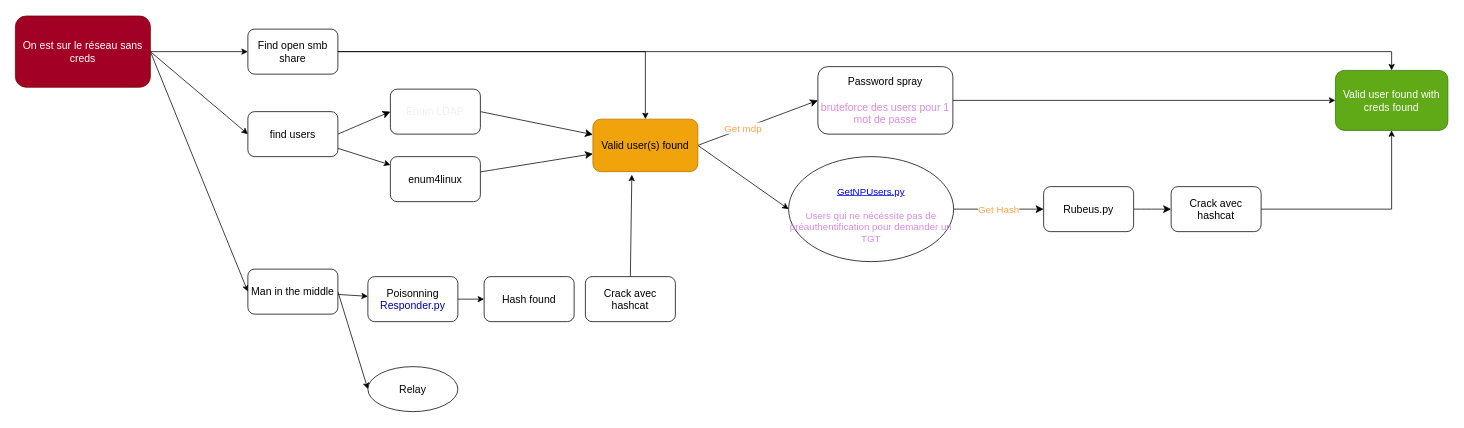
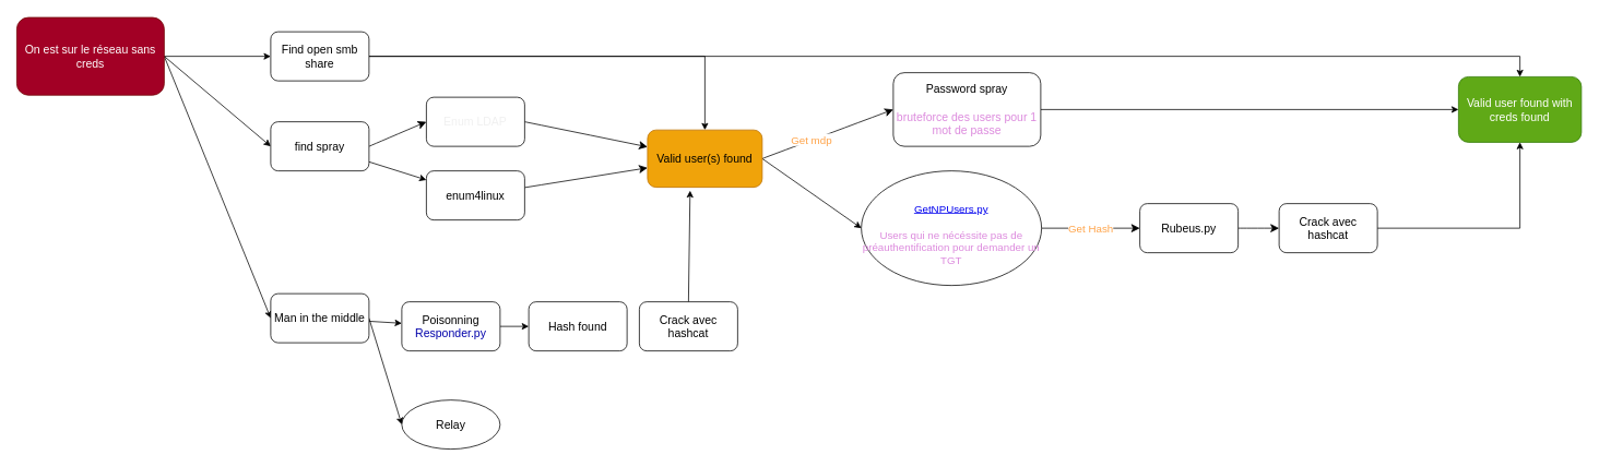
- <mxCell id="17" value="find users" style="rounded=1;whiteSpace=wrap;html=1;fontSize=14;" parent="1" vertex="1"><mxGeometry x="330" y="148" width="120" height="60" as="geometry" /></mxCell>
+ <mxCell id="17" value="find spray" style="rounded=1;whiteSpace=wrap;html=1;fontSize=14;" parent="1" vertex="1"><mxGeometry x="330" y="148" width="120" height="60" as="geometry" /></mxCell>
